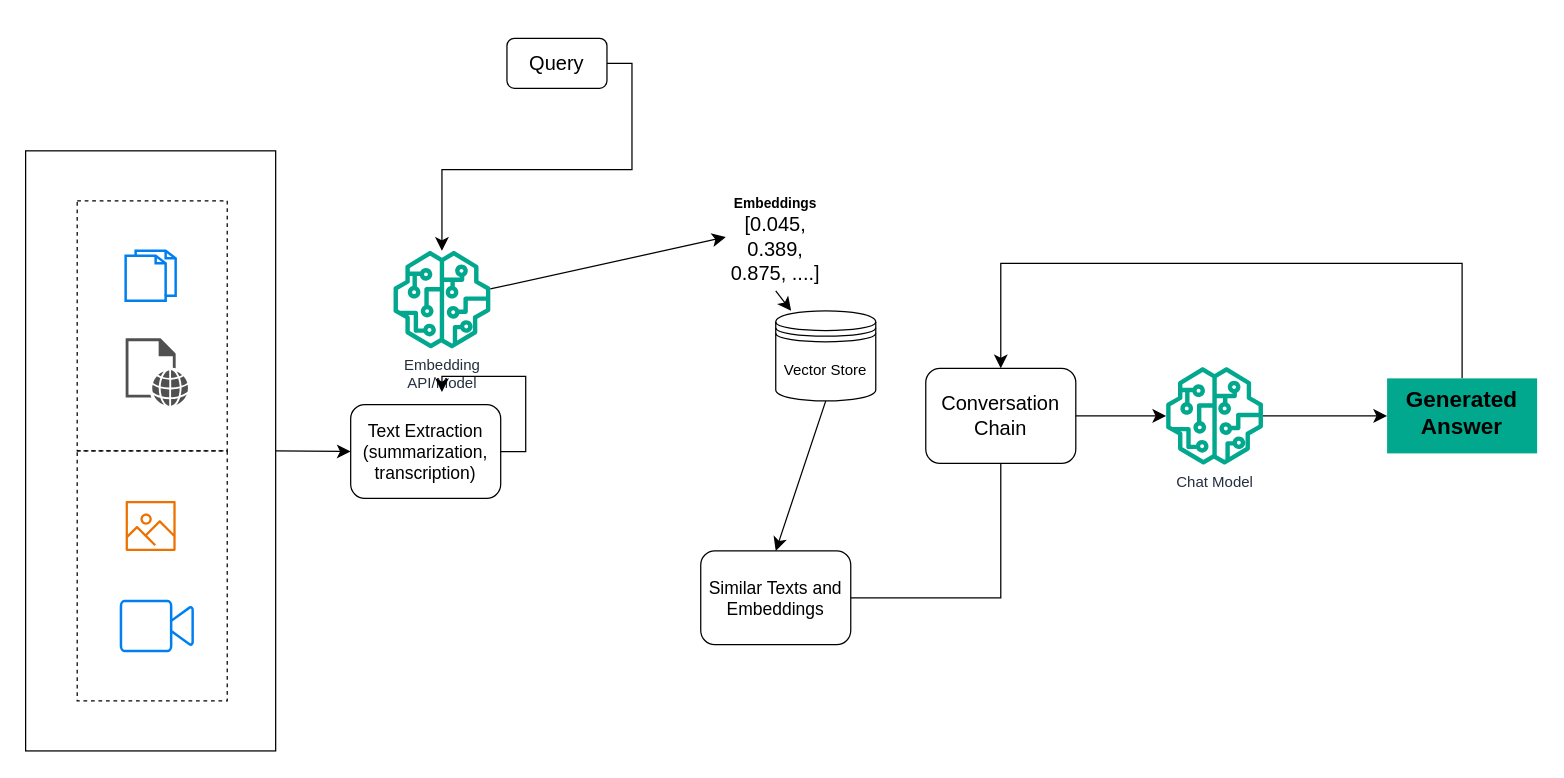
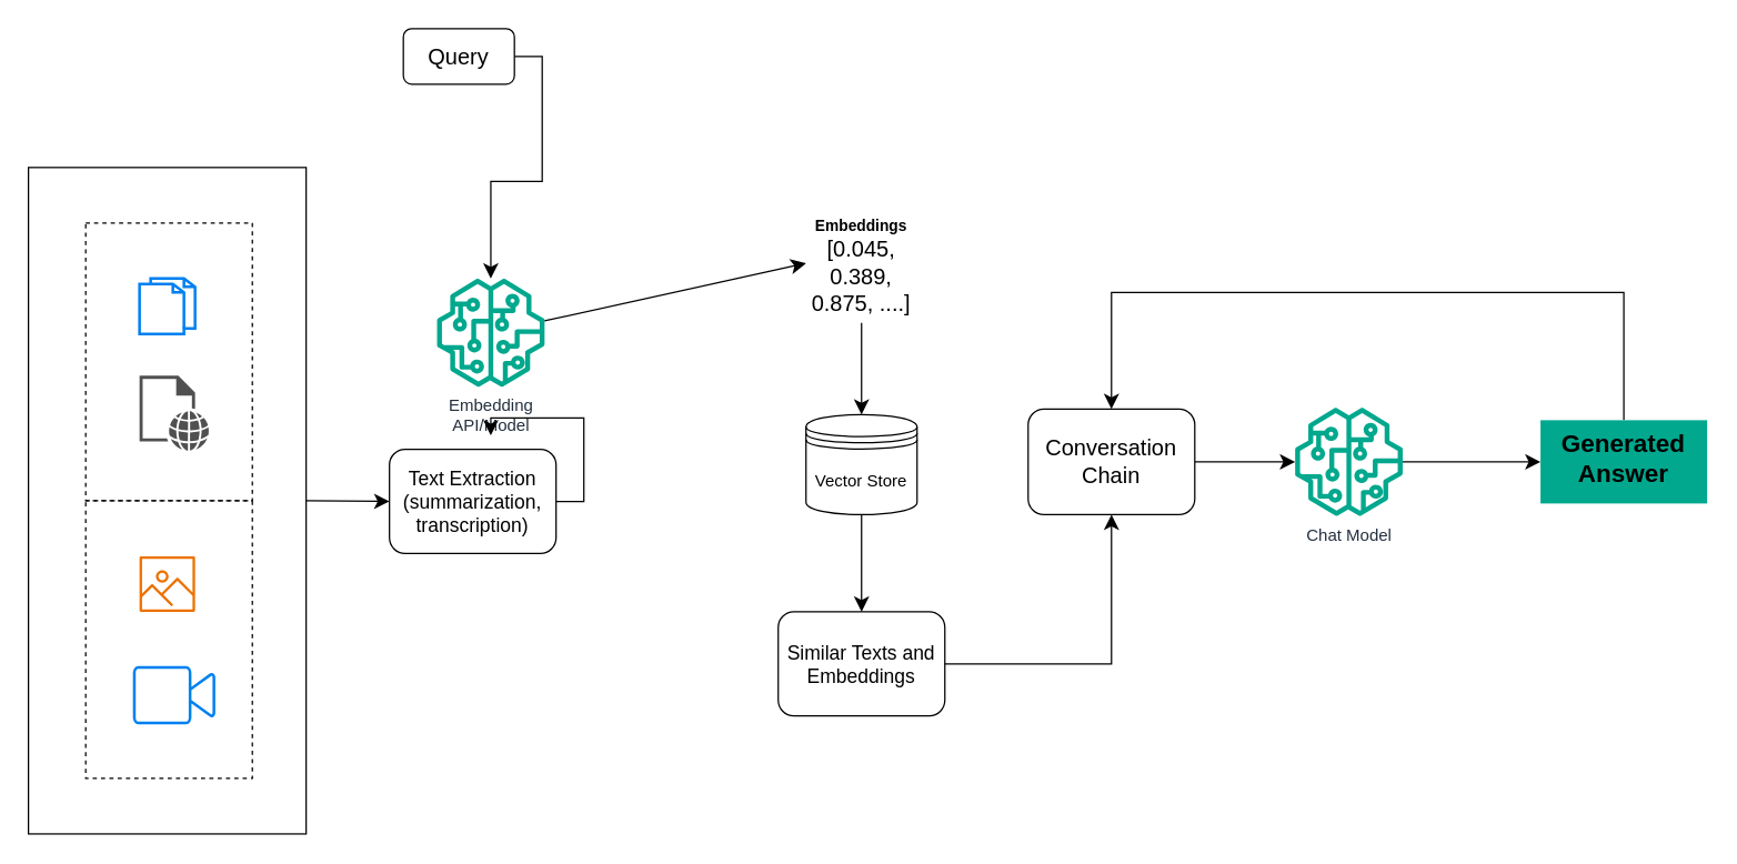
- <mxCell id="14" value="Query" style="rounded=1;whiteSpace=wrap;html=1;fontSize=16;" parent="1" vertex="1"><mxGeometry x="405" y="30" width="80" height="40" as="geometry" /></mxCell>
+ <mxCell id="14" value="Query" style="rounded=1;whiteSpace=wrap;html=1;fontSize=16;" parent="1" vertex="1"><mxGeometry x="290" y="20" width="80" height="40" as="geometry" /></mxCell>
- <mxCell id="12" value="Vector Store" style="shape=datastore;whiteSpace=wrap;html=1;fontSize=12;" parent="1" vertex="1"><mxGeometry x="620" y="248" width="80" height="72" as="geometry" /></mxCell>
+ <mxCell id="12" value="Vector Store" style="shape=datastore;whiteSpace=wrap;html=1;fontSize=12;" parent="1" vertex="1"><mxGeometry x="580" y="298" width="80" height="72" as="geometry" /></mxCell>
- <mxCell id="25" style="edgeStyle=orthogonalEdgeStyle;rounded=0;orthogonalLoop=1;jettySize=auto;html=1;exitX=1;exitY=0.5;exitDx=0;exitDy=0;entryX=0.5;entryY=1;entryDx=0;entryDy=0;fontSize=12;startSize=8;endSize=8;endArrow=none;" parent="1" source="20" target="24" edge="1"><mxGeometry relative="1" as="geometry" /></mxCell>
+ <mxCell id="25" style="edgeStyle=orthogonalEdgeStyle;rounded=0;orthogonalLoop=1;jettySize=auto;html=1;exitX=1;exitY=0.5;exitDx=0;exitDy=0;entryX=0.5;entryY=1;entryDx=0;entryDy=0;fontSize=12;startSize=8;endSize=8;" parent="1" source="20" target="24" edge="1"><mxGeometry relative="1" as="geometry" /></mxCell>
